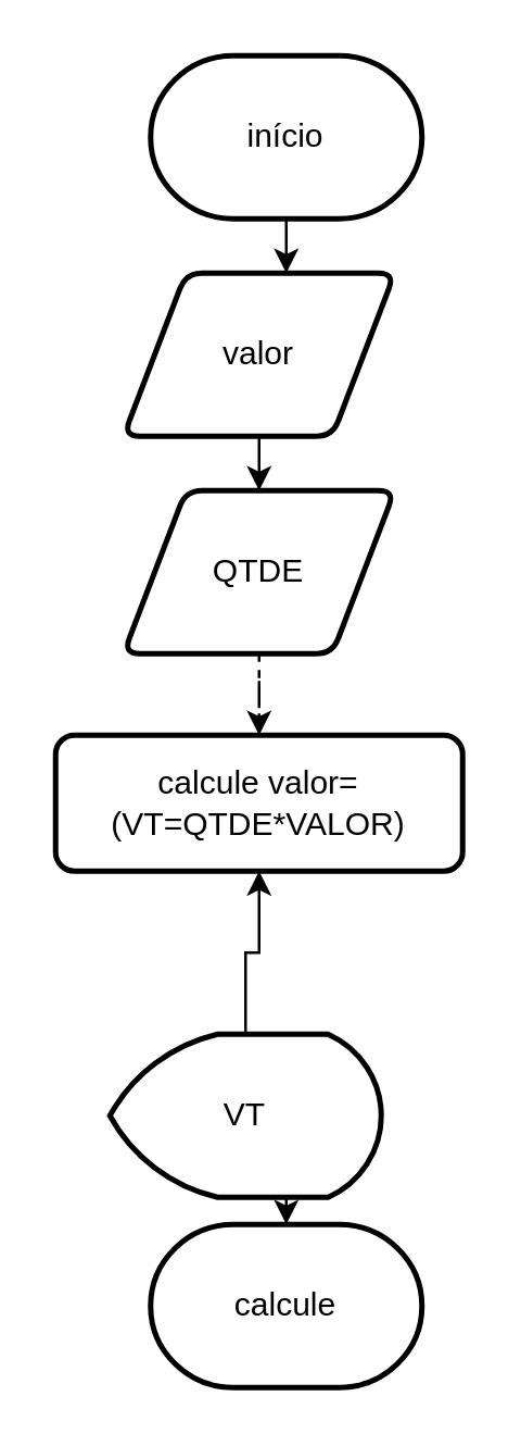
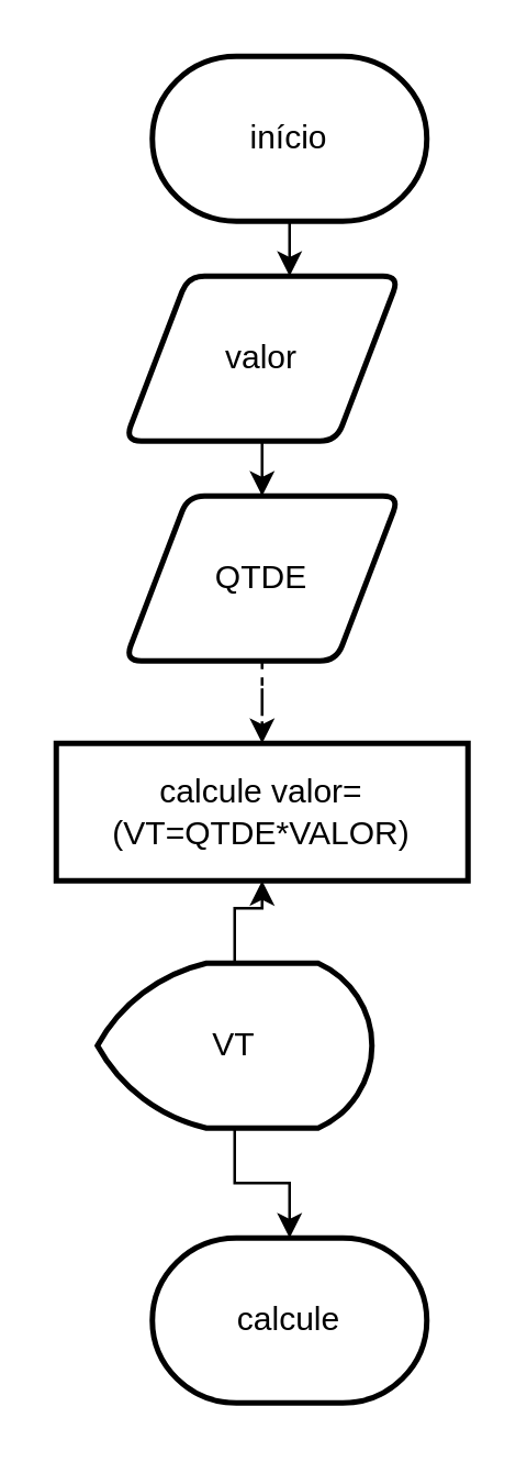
- <mxCell id="9" value="calcule valor=(VT=QTDE*VALOR)" style="rounded=1;whiteSpace=wrap;html=1;absoluteArcSize=1;arcSize=14;strokeWidth=2;" parent="1" vertex="1"><mxGeometry x="20" y="270" width="150" height="50" as="geometry" /></mxCell>
+ <mxCell id="9" value="calcule valor=(VT=QTDE*VALOR)" style="whiteSpace=wrap;html=1;absoluteArcSize=1;arcSize=14;strokeWidth=2;rounded=0;" parent="1" vertex="1"><mxGeometry x="20" y="270" width="150" height="50" as="geometry" /></mxCell>
- <mxCell id="12" value="VT" style="strokeWidth=2;html=1;shape=mxgraph.flowchart.display;whiteSpace=wrap;" parent="1" vertex="1"><mxGeometry x="40" y="380" width="100" height="60" as="geometry" /></mxCell>
+ <mxCell id="12" value="VT" style="strokeWidth=2;html=1;shape=mxgraph.flowchart.display;whiteSpace=wrap;" parent="1" vertex="1"><mxGeometry x="35" y="350" width="100" height="60" as="geometry" /></mxCell>
